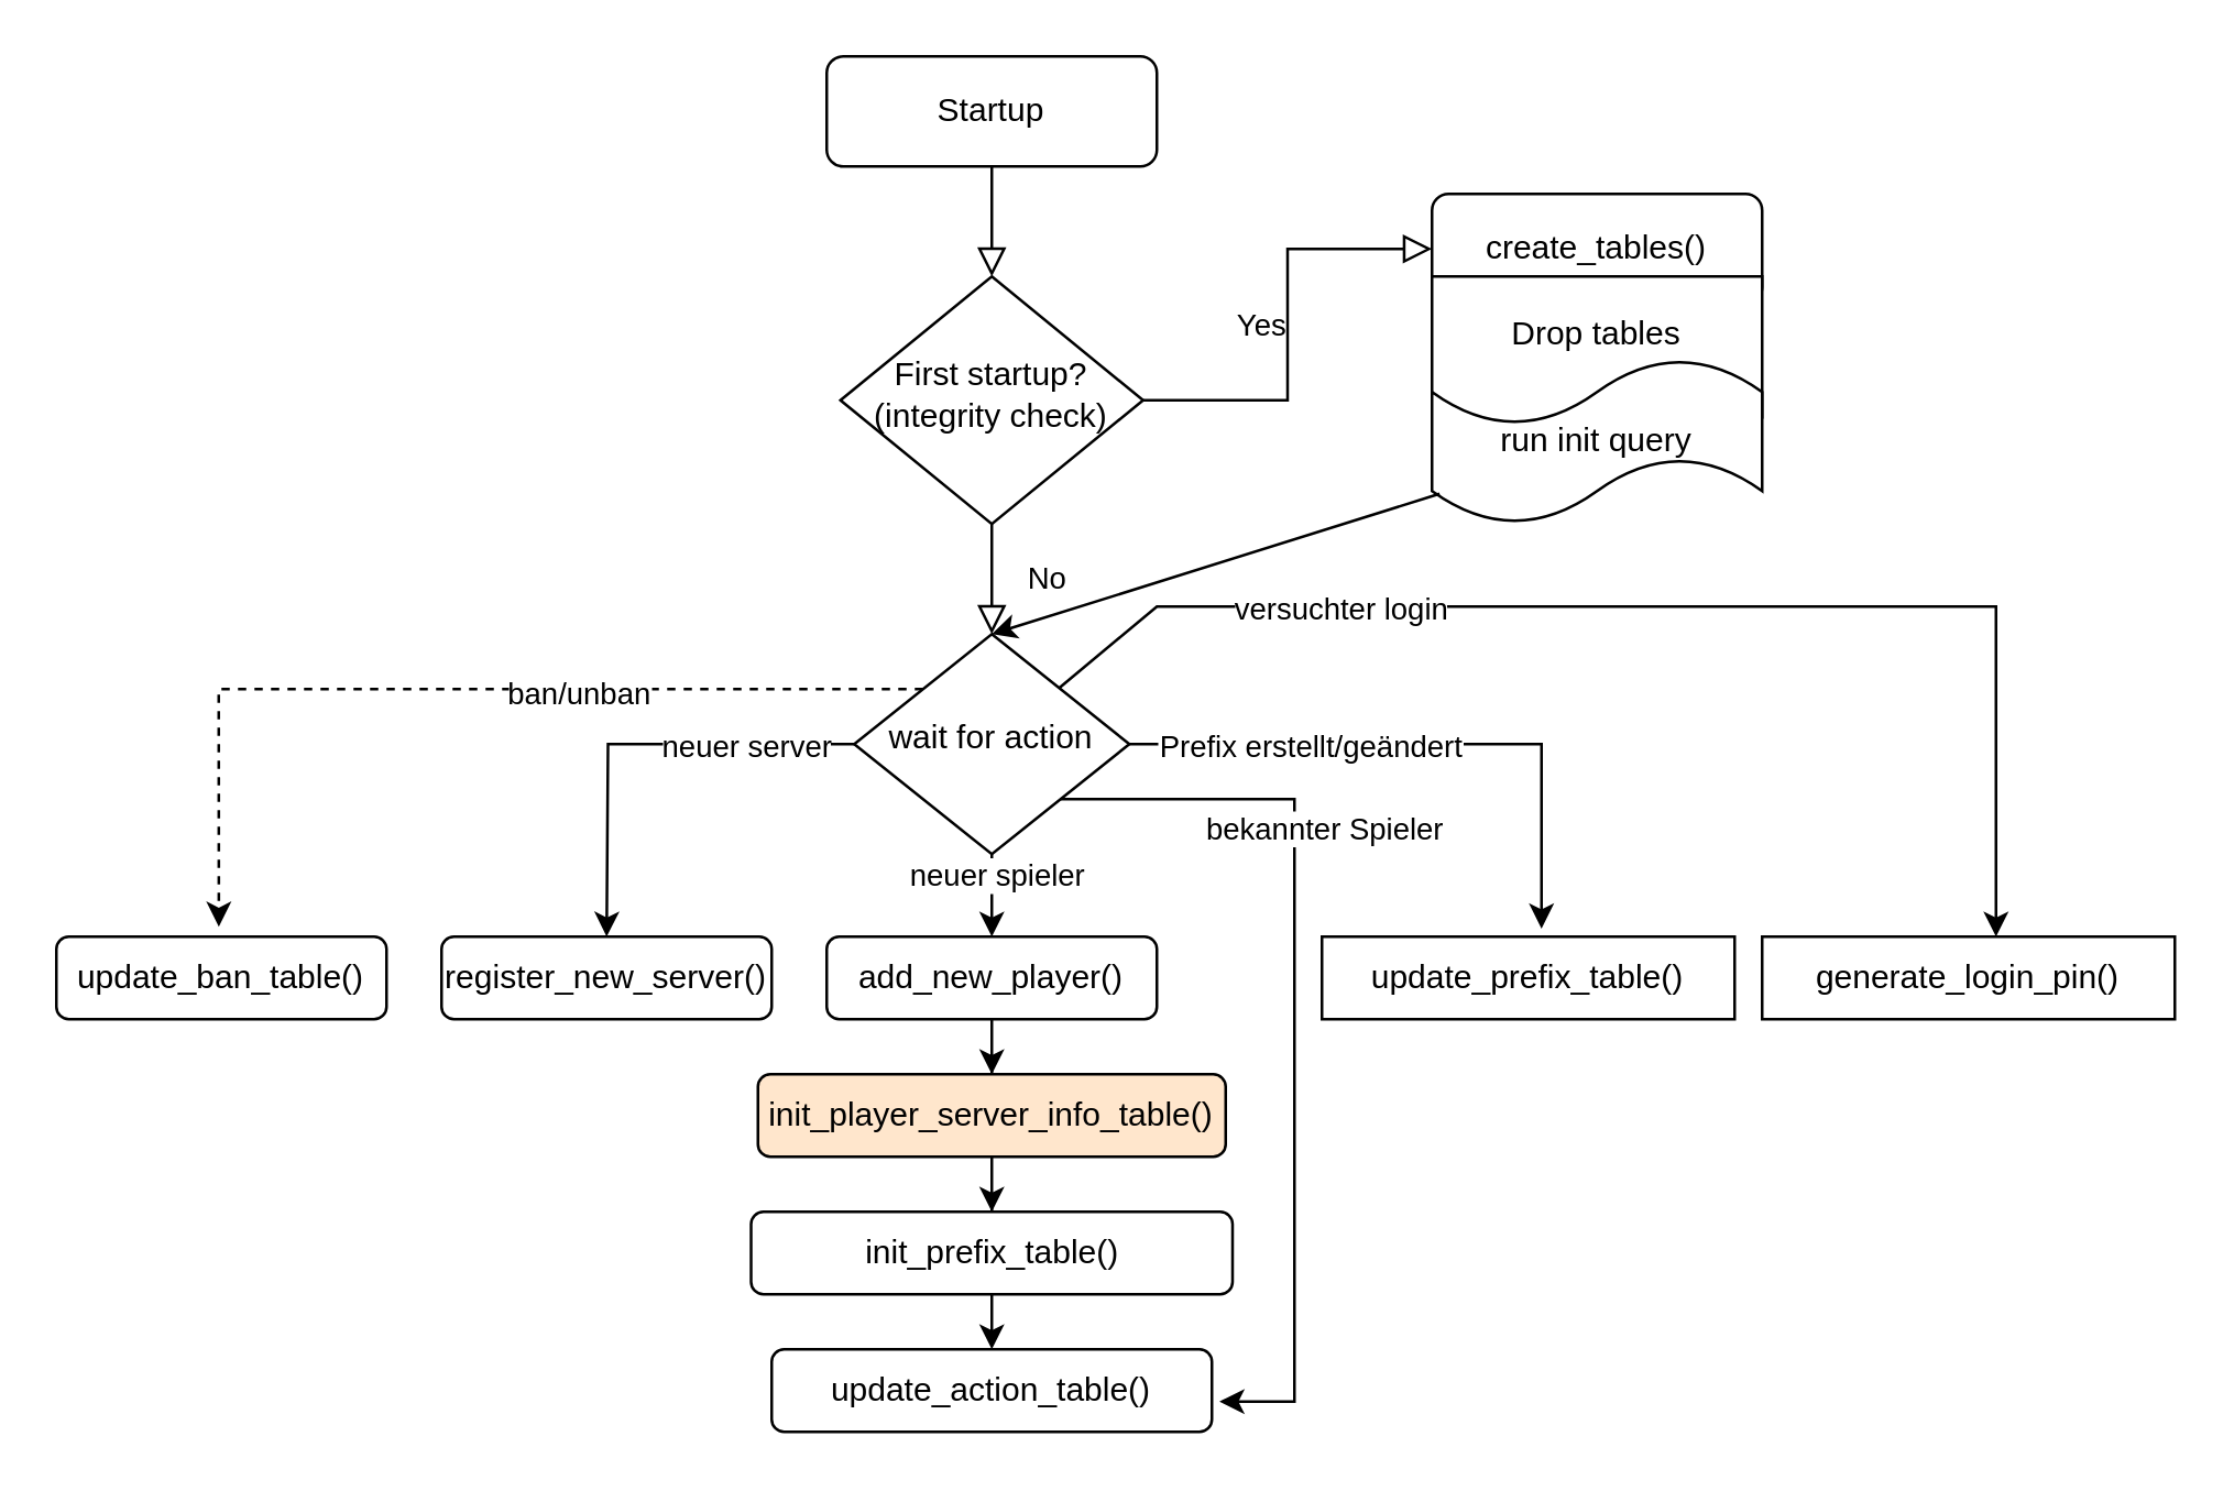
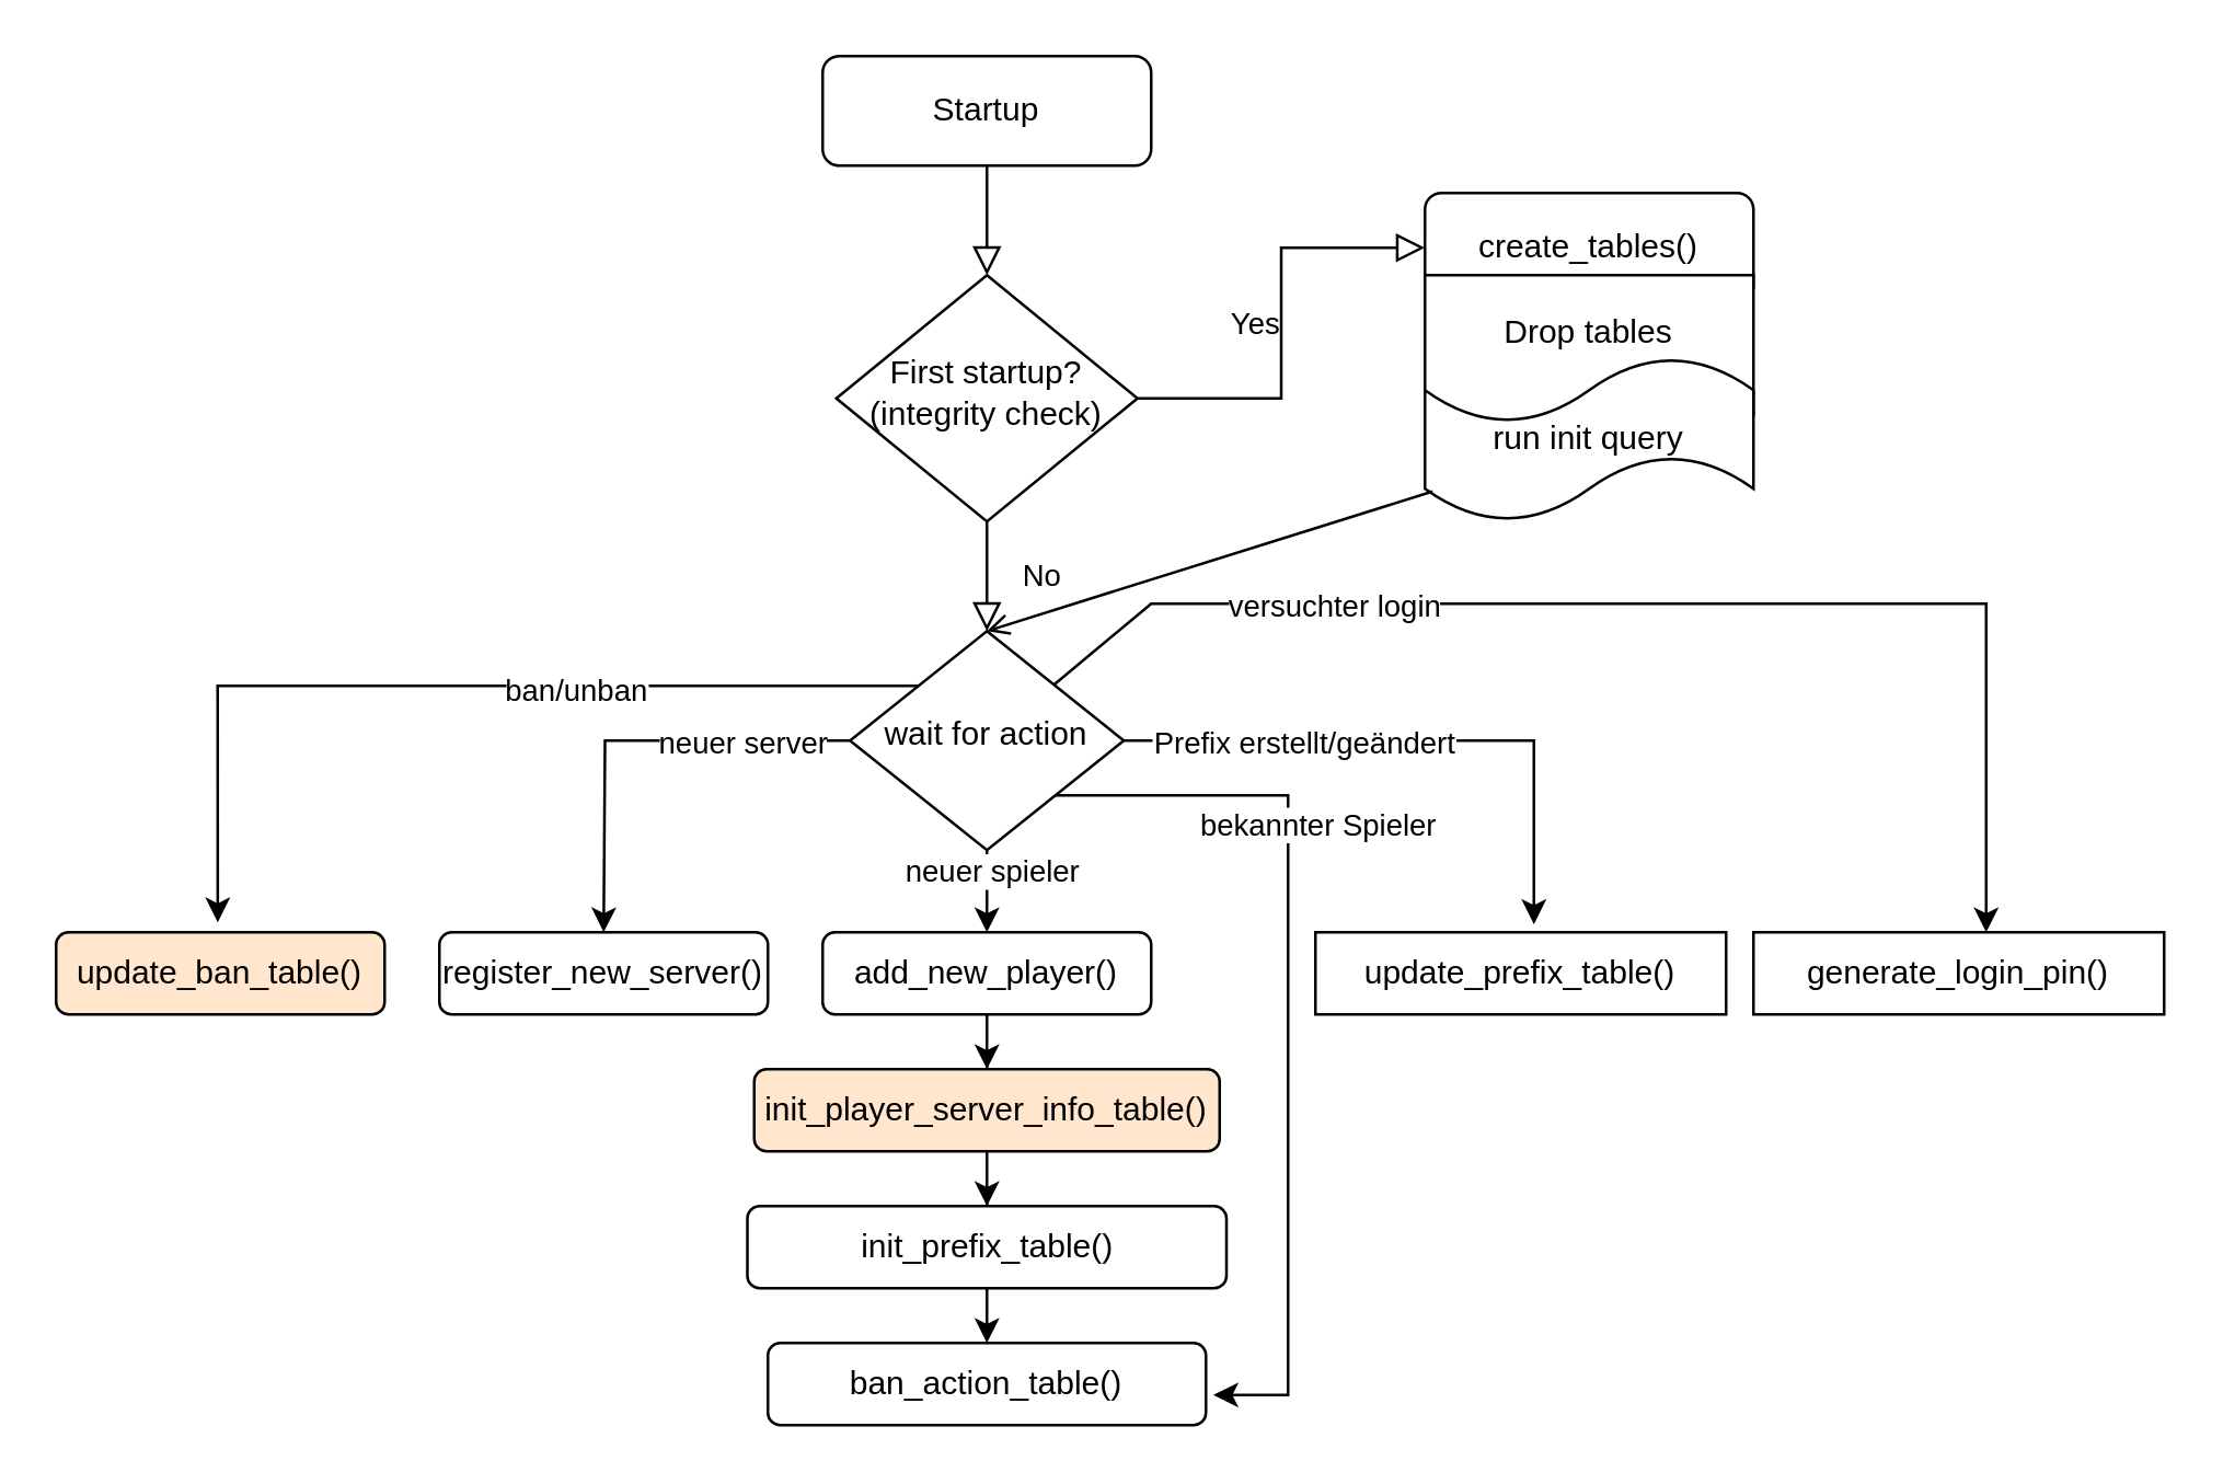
- <mxCell id="31" value="" style="endArrow=classic;html=1;rounded=0;exitX=0.023;exitY=0.817;exitDx=0;exitDy=0;exitPerimeter=0;entryX=0.5;entryY=0;entryDx=0;entryDy=0;" edge="1" parent="1" source="20" target="18"><mxGeometry width="50" height="50" relative="1" as="geometry"><mxPoint x="430" y="300" as="sourcePoint" /><mxPoint x="480" y="250" as="targetPoint" /></mxGeometry></mxCell>
+ <mxCell id="31" value="" style="endArrow=open;html=1;rounded=0;exitX=0.023;exitY=0.817;exitDx=0;exitDy=0;exitPerimeter=0;entryX=0.5;entryY=0;entryDx=0;entryDy=0;" edge="1" parent="1" source="20" target="18"><mxGeometry width="50" height="50" relative="1" as="geometry"><mxPoint x="430" y="300" as="sourcePoint" /><mxPoint x="480" y="250" as="targetPoint" /></mxGeometry></mxCell>
- <mxCell id="16" style="edgeStyle=orthogonalEdgeStyle;rounded=0;orthogonalLoop=1;jettySize=auto;html=1;exitX=0;exitY=0;exitDx=0;exitDy=0;entryX=0.492;entryY=-0.121;entryDx=0;entryDy=0;entryPerimeter=0;dashed=1;" edge="1" parent="1" source="18" target="35"><mxGeometry relative="1" as="geometry"><mxPoint x="120" y="375" as="targetPoint" /></mxGeometry></mxCell>
+ <mxCell id="16" style="edgeStyle=orthogonalEdgeStyle;rounded=0;orthogonalLoop=1;jettySize=auto;html=1;exitX=0;exitY=0;exitDx=0;exitDy=0;entryX=0.492;entryY=-0.121;entryDx=0;entryDy=0;entryPerimeter=0;" edge="1" parent="1" source="18" target="35"><mxGeometry relative="1" as="geometry"><mxPoint x="120" y="375" as="targetPoint" /></mxGeometry></mxCell>
- <mxCell id="35" value="update_ban_table()" style="rounded=1;whiteSpace=wrap;html=1;" vertex="1" parent="1"><mxGeometry x="20" y="340" width="120" height="30" as="geometry" /></mxCell>
+ <mxCell id="35" value="update_ban_table()" style="rounded=1;whiteSpace=wrap;html=1;fillColor=#ffe6cc;" vertex="1" parent="1"><mxGeometry x="20" y="340" width="120" height="30" as="geometry" /></mxCell>
- <mxCell id="29" value="update_action_table()" style="rounded=1;whiteSpace=wrap;html=1;" vertex="1" parent="1"><mxGeometry x="280" y="490" width="160" height="30" as="geometry" /></mxCell>
+ <mxCell id="29" value="ban_action_table()" style="rounded=1;whiteSpace=wrap;html=1;" vertex="1" parent="1"><mxGeometry x="280" y="490" width="160" height="30" as="geometry" /></mxCell>
